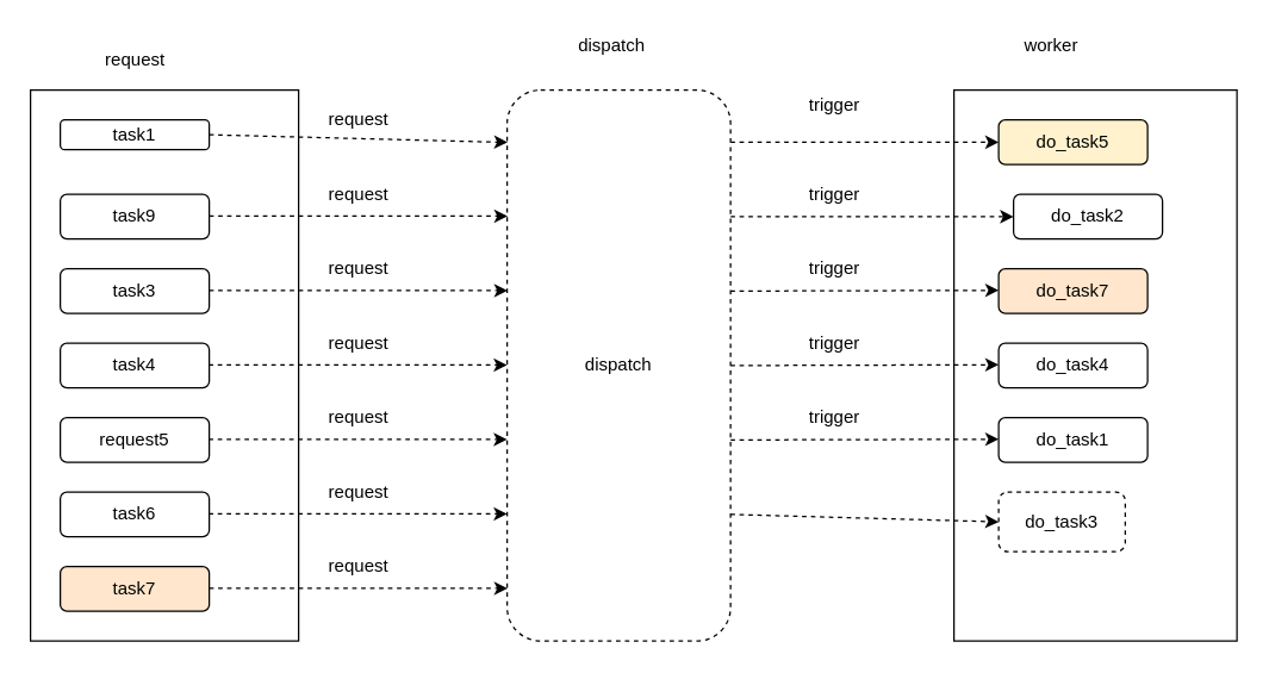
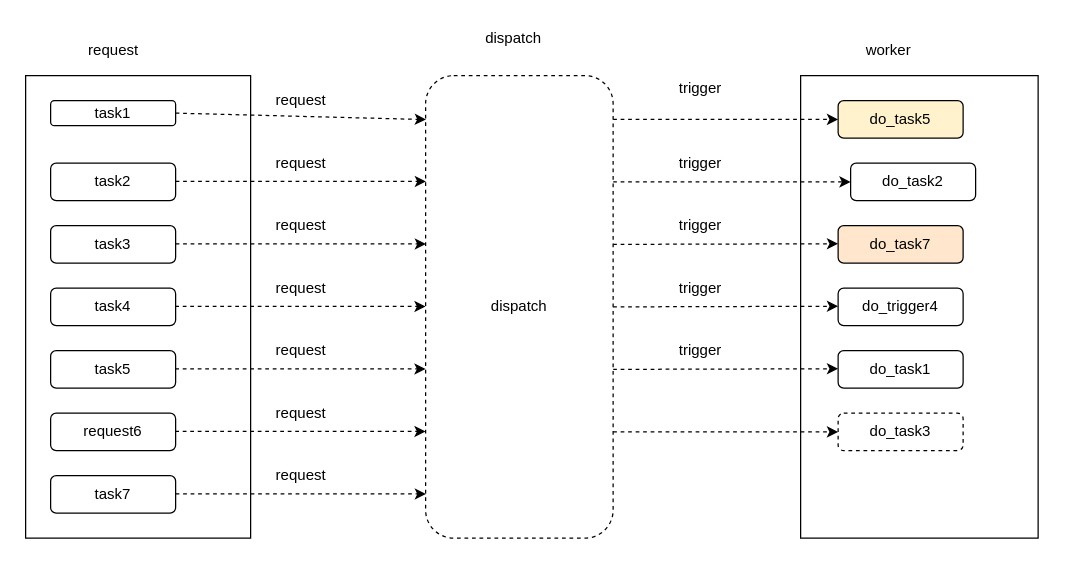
- <mxCell id="15" value="worker" style="text;html=1;align=center;verticalAlign=middle;resizable=0;points=[];autosize=1;" vertex="1" parent="1"><mxGeometry x="680" y="20" width="50" height="20" as="geometry" /></mxCell>
+ <mxCell id="15" value="worker" style="text;html=1;align=center;verticalAlign=middle;resizable=0;points=[];autosize=1;" vertex="1" parent="1"><mxGeometry x="685" y="30" width="50" height="20" as="geometry" /></mxCell>
- <mxCell id="4" value="task9" style="rounded=1;whiteSpace=wrap;html=1;" vertex="1" parent="1"><mxGeometry x="40" y="130" width="100" height="30" as="geometry" /></mxCell>
+ <mxCell id="4" value="task2" style="rounded=1;whiteSpace=wrap;html=1;" vertex="1" parent="1"><mxGeometry x="40" y="130" width="100" height="30" as="geometry" /></mxCell>
- <mxCell id="12" value="do_task4" style="rounded=1;whiteSpace=wrap;html=1;" vertex="1" parent="1"><mxGeometry x="670" y="230" width="100" height="30" as="geometry" /></mxCell>
+ <mxCell id="12" value="do_trigger4" style="rounded=1;whiteSpace=wrap;html=1;" vertex="1" parent="1"><mxGeometry x="670" y="230" width="100" height="30" as="geometry" /></mxCell>
- <mxCell id="7" value="request5" style="rounded=1;whiteSpace=wrap;html=1;" vertex="1" parent="1"><mxGeometry x="40" y="280" width="100" height="30" as="geometry" /></mxCell>
+ <mxCell id="7" value="task5" style="rounded=1;whiteSpace=wrap;html=1;" vertex="1" parent="1"><mxGeometry x="40" y="280" width="100" height="30" as="geometry" /></mxCell>
- <mxCell id="21" value="task6" style="rounded=1;whiteSpace=wrap;html=1;" vertex="1" parent="1"><mxGeometry x="40" y="330" width="100" height="30" as="geometry" /></mxCell>
+ <mxCell id="21" value="request6" style="rounded=1;whiteSpace=wrap;html=1;" vertex="1" parent="1"><mxGeometry x="40" y="330" width="100" height="30" as="geometry" /></mxCell>
- <mxCell id="22" value="do_task3" style="rounded=1;whiteSpace=wrap;html=1;dashed=1;" vertex="1" parent="1"><mxGeometry x="670" y="330" width="85" height="40" as="geometry" /></mxCell>
+ <mxCell id="22" value="do_task3" style="rounded=1;whiteSpace=wrap;html=1;dashed=1;" vertex="1" parent="1"><mxGeometry x="670" y="330" width="100" height="30" as="geometry" /></mxCell>
- <mxCell id="23" value="task7" style="rounded=1;whiteSpace=wrap;html=1;fillColor=#ffe6cc;" vertex="1" parent="1"><mxGeometry x="40" y="380" width="100" height="30" as="geometry" /></mxCell>
+ <mxCell id="23" value="task7" style="rounded=1;whiteSpace=wrap;html=1;" vertex="1" parent="1"><mxGeometry x="40" y="380" width="100" height="30" as="geometry" /></mxCell>
